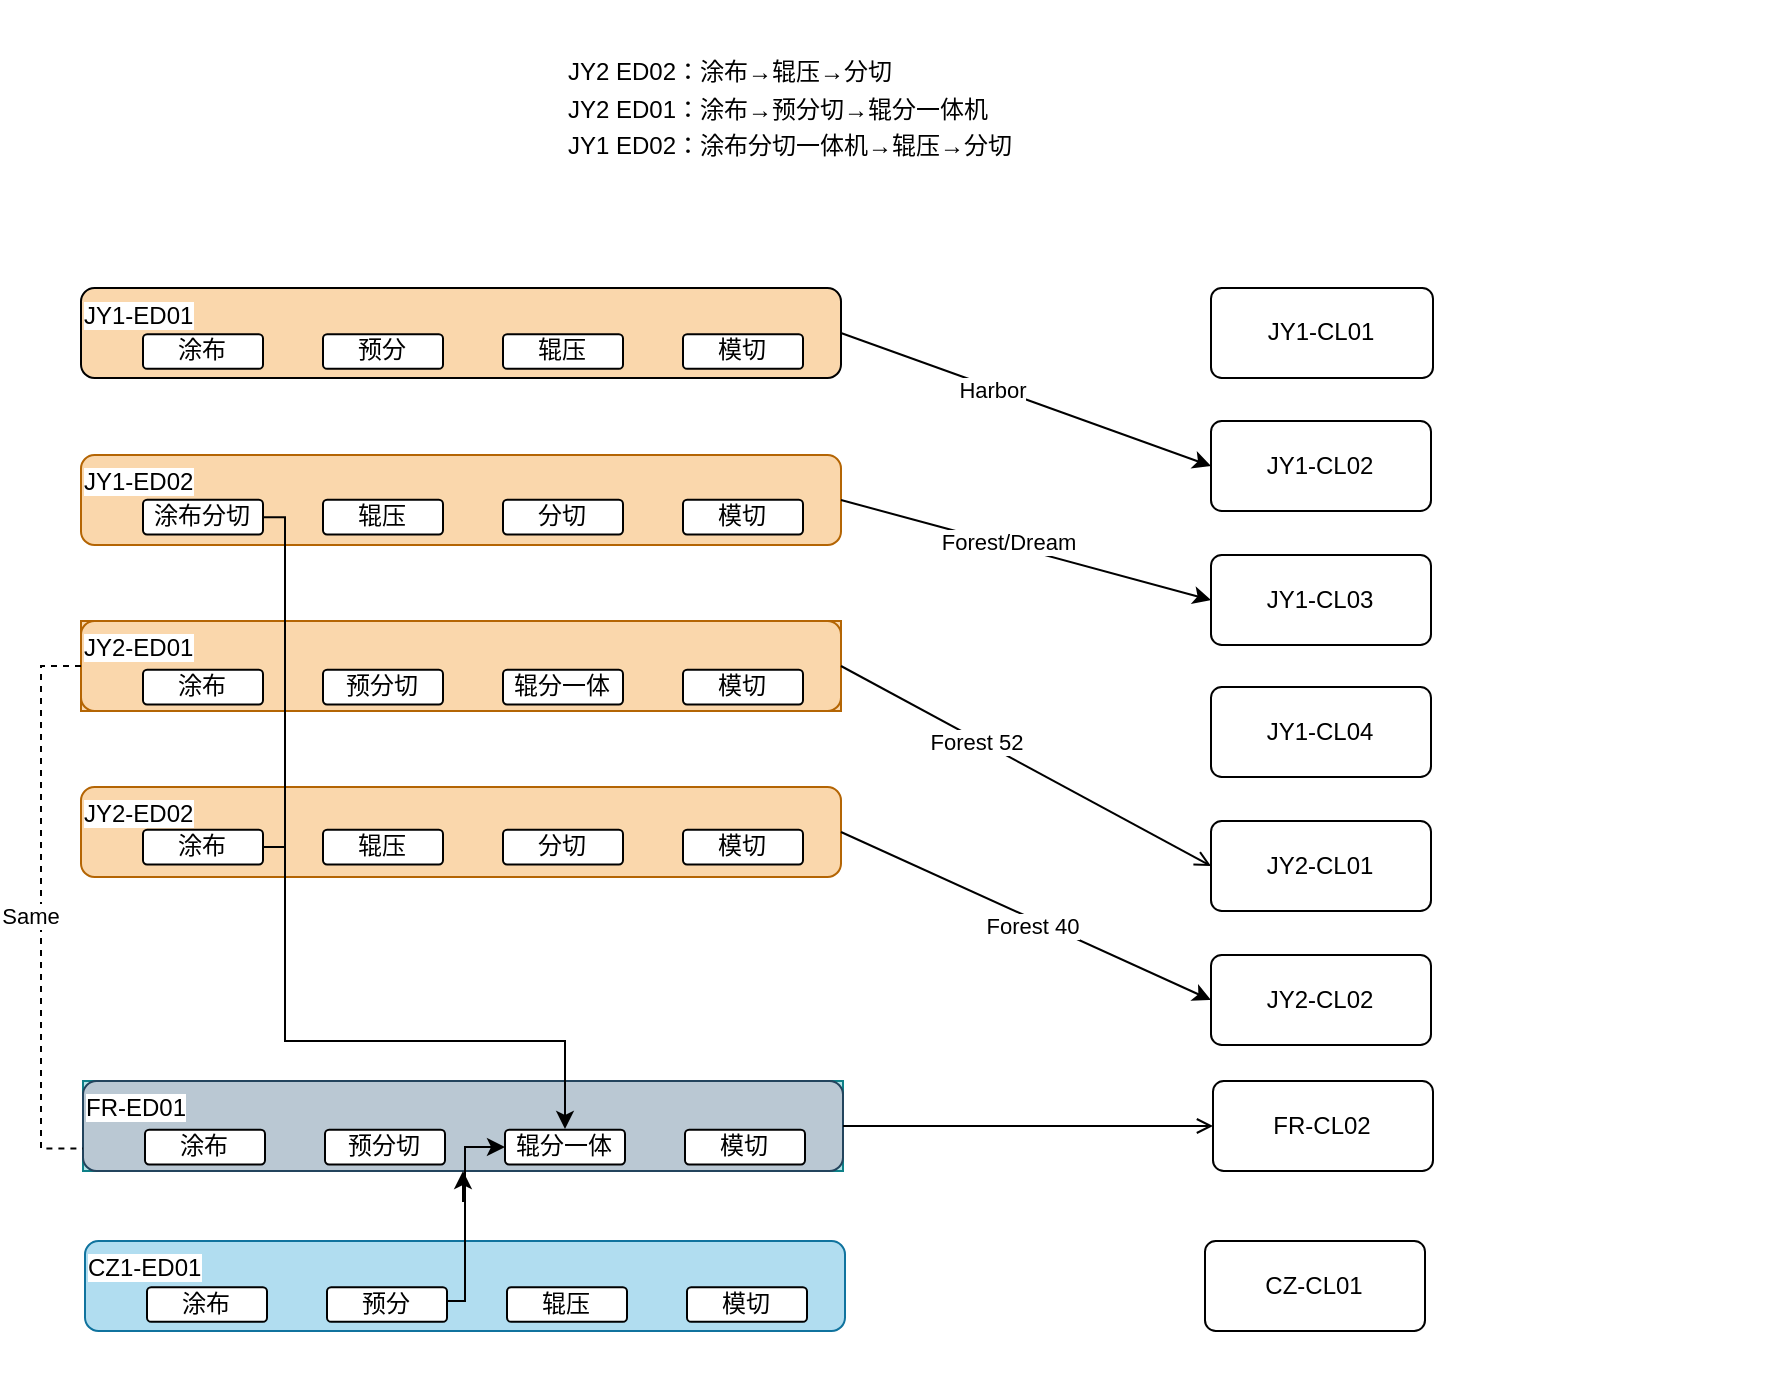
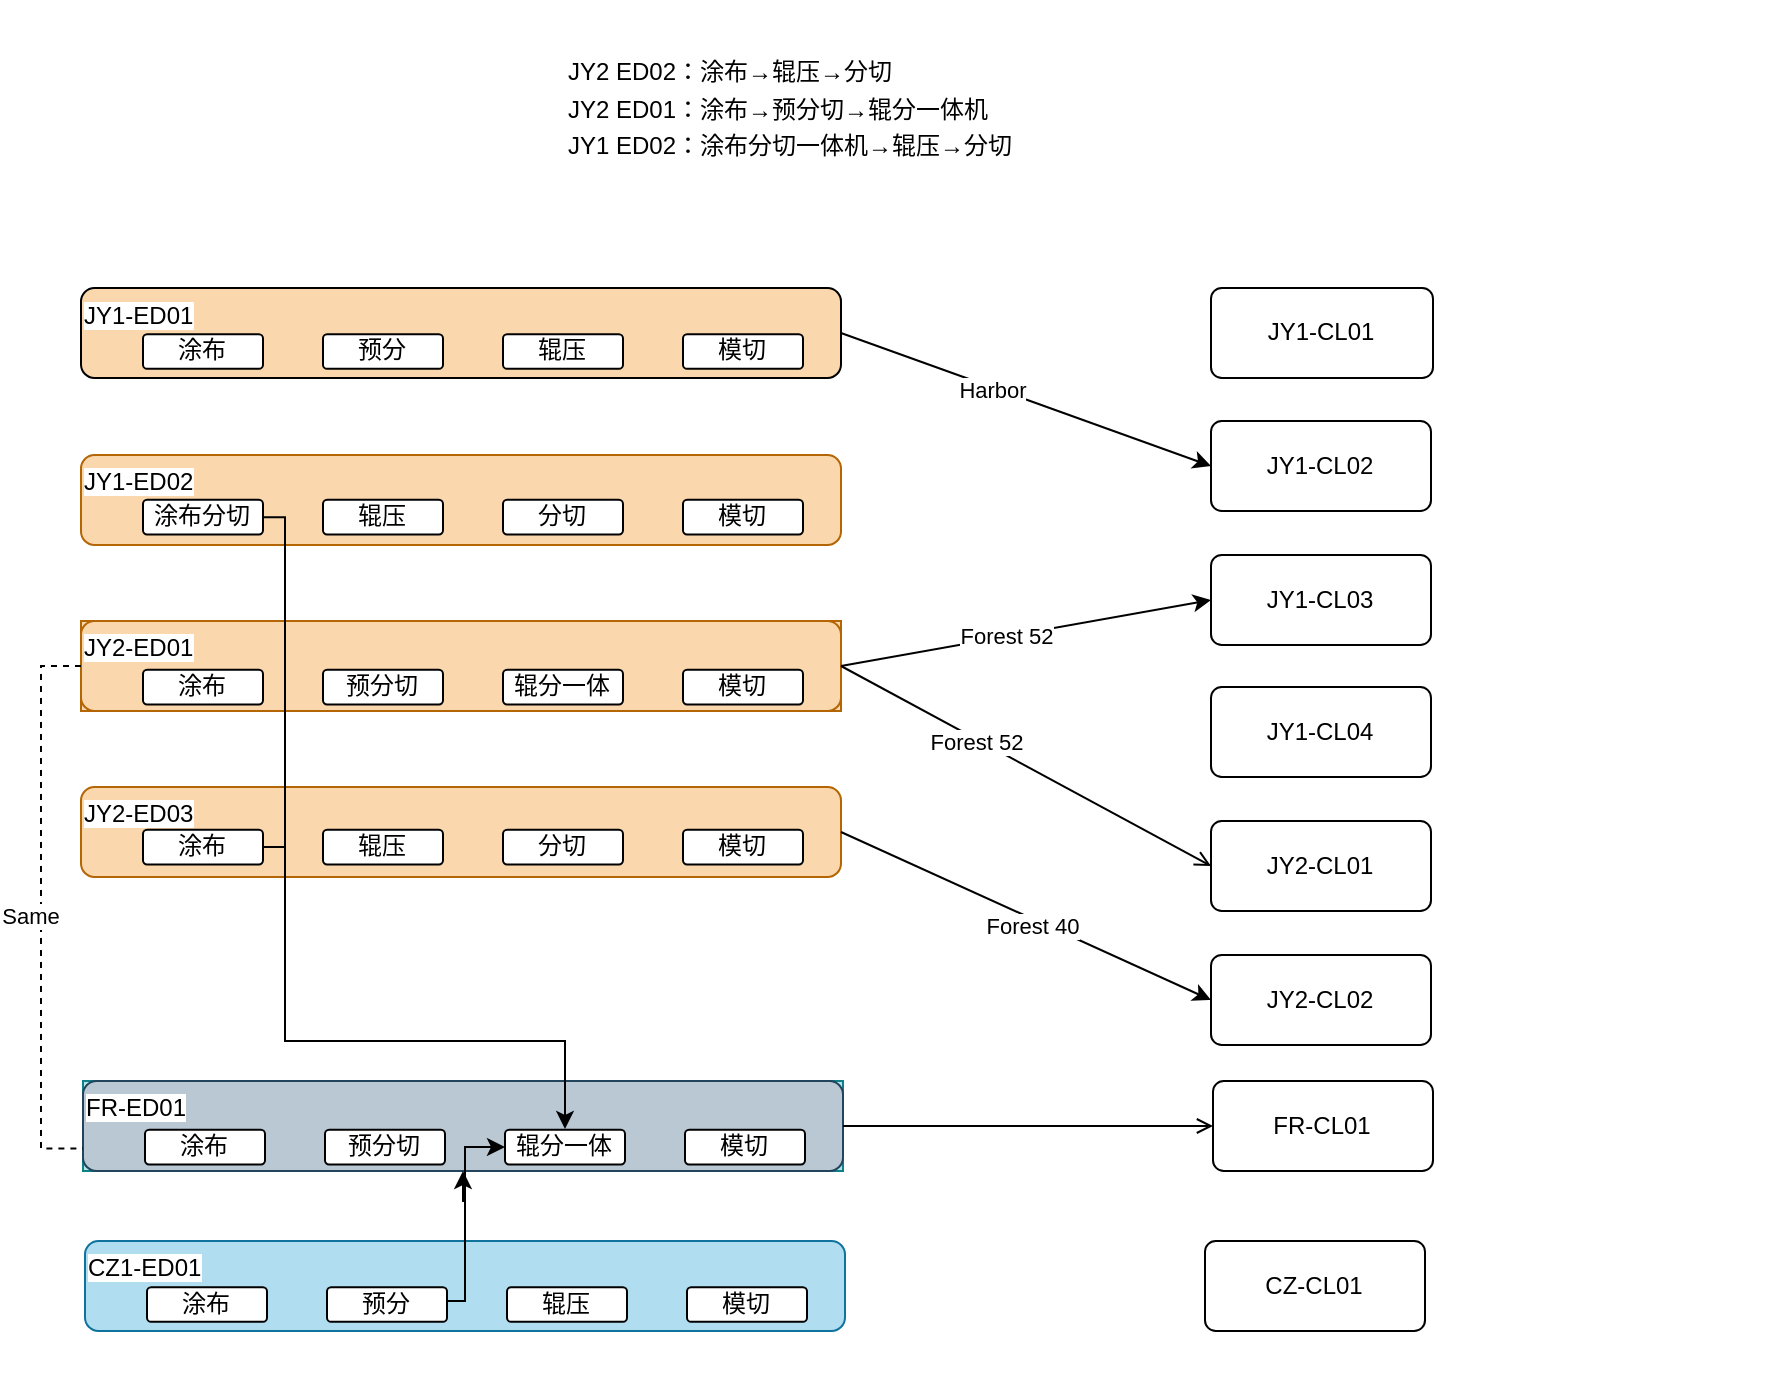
- <mxCell id="35" style="rounded=0;orthogonalLoop=1;jettySize=auto;html=1;entryX=0;entryY=0.5;entryDx=0;entryDy=0;exitX=1;exitY=0.5;exitDx=0;exitDy=0;" edge="1" parent="1" source="25" target="31"><mxGeometry relative="1" as="geometry" /></mxCell>
- <mxCell id="36" value="Forest/Dream" style="edgeLabel;html=1;align=center;verticalAlign=middle;resizable=0;points=[];" vertex="1" connectable="0" parent="35"><mxGeometry x="-0.105" y="1" relative="1" as="geometry"><mxPoint as="offset" /></mxGeometry></mxCell>
+ <mxCell id="37" style="rounded=0;orthogonalLoop=1;jettySize=auto;html=1;entryX=0;entryY=0.5;entryDx=0;entryDy=0;exitX=1;exitY=0.5;exitDx=0;exitDy=0;" edge="1" parent="1" source="9" target="31"><mxGeometry relative="1" as="geometry"><mxPoint x="452" y="380" as="targetPoint" /></mxGeometry></mxCell>
+ <mxCell id="38" value="Forest 52" style="edgeLabel;html=1;align=center;verticalAlign=middle;resizable=0;points=[];" vertex="1" connectable="0" parent="37"><mxGeometry x="-0.11" relative="1" as="geometry"><mxPoint as="offset" /></mxGeometry></mxCell>
- <mxCell id="3" value="JY2-ED02" style="rounded=1;whiteSpace=wrap;html=1;align=left;verticalAlign=top;labelBackgroundColor=#FFFFFF;fillColor=#fad7ac;strokeColor=#b46504;" vertex="1" parent="2"><mxGeometry width="380" height="45" as="geometry" /></mxCell>
+ <mxCell id="3" value="JY2-ED03" style="rounded=1;whiteSpace=wrap;html=1;align=left;verticalAlign=top;labelBackgroundColor=#FFFFFF;fillColor=#fad7ac;strokeColor=#b46504;" vertex="1" parent="2"><mxGeometry width="380" height="45" as="geometry" /></mxCell>
- <mxCell id="50" value="FR-CL02" style="rounded=1;whiteSpace=wrap;html=1;imageHeight=24;arcSize=12;flipV=0;" vertex="1" parent="1"><mxGeometry x="586" y="540" width="110" height="45" as="geometry" /></mxCell>
+ <mxCell id="50" value="FR-CL01" style="rounded=1;whiteSpace=wrap;html=1;imageHeight=24;arcSize=12;flipV=0;" vertex="1" parent="1"><mxGeometry x="586" y="540" width="110" height="45" as="geometry" /></mxCell>
